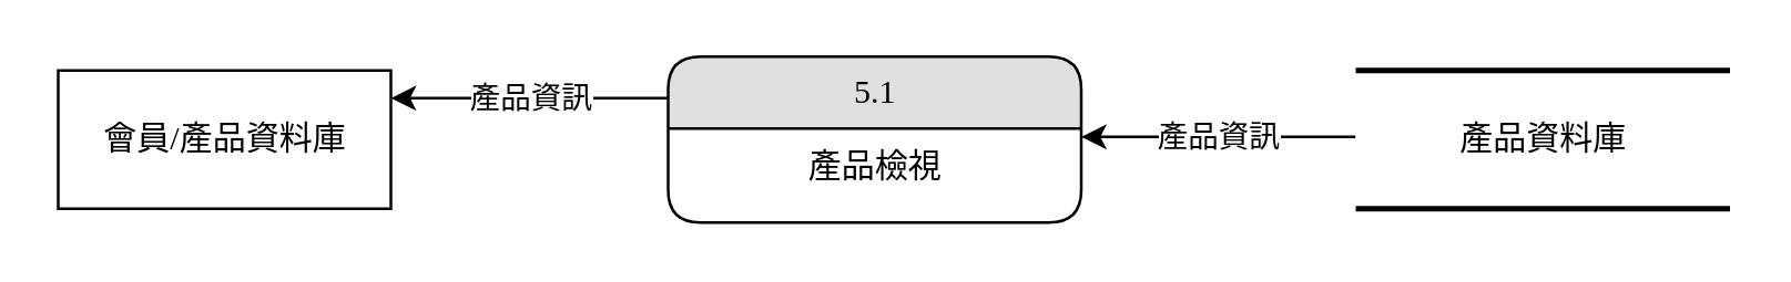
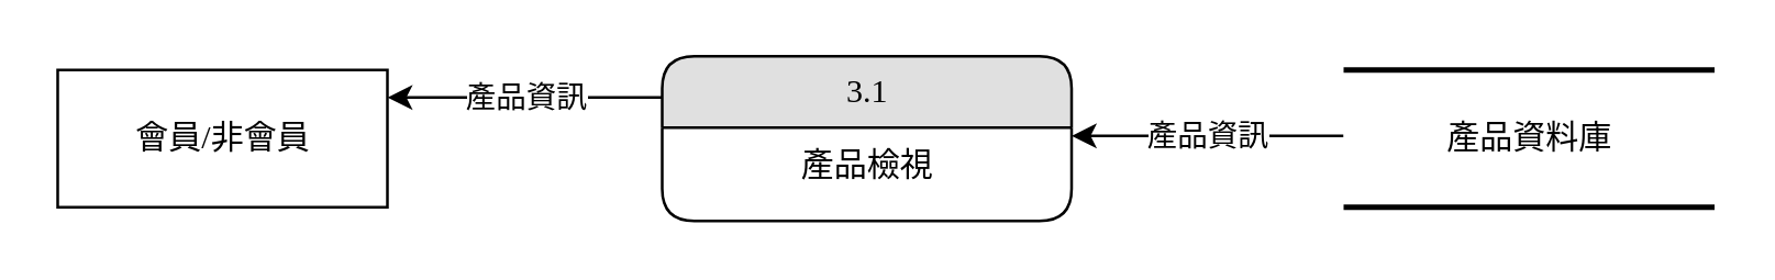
- <mxCell id="6" value="5.1" style="swimlane;html=1;fontStyle=0;childLayout=stackLayout;horizontal=1;startSize=26;horizontalStack=0;resizeParent=1;resizeLast=0;collapsible=1;marginBottom=0;swimlaneFillColor=#ffffff;align=center;rounded=1;shadow=0;comic=0;labelBackgroundColor=none;strokeWidth=1;fontFamily=Verdana;fontSize=12;fillColor=#E0E0E0;strokeColor=#000000;" parent="1" vertex="1"><mxGeometry x="240.5" y="20" width="149" height="60" as="geometry" /></mxCell>
+ <mxCell id="6" value="3.1" style="swimlane;html=1;fontStyle=0;childLayout=stackLayout;horizontal=1;startSize=26;horizontalStack=0;resizeParent=1;resizeLast=0;collapsible=1;marginBottom=0;swimlaneFillColor=#ffffff;align=center;rounded=1;shadow=0;comic=0;labelBackgroundColor=none;strokeWidth=1;fontFamily=Verdana;fontSize=12;fillColor=#E0E0E0;strokeColor=#000000;" parent="1" vertex="1"><mxGeometry x="240.5" y="20" width="149" height="60" as="geometry" /></mxCell>
- <mxCell id="2" value="會員/產品資料庫" style="whiteSpace=wrap;html=1;rounded=0;shadow=0;comic=0;labelBackgroundColor=none;strokeWidth=1;fontFamily=Verdana;fontSize=12;align=center;" parent="1" vertex="1"><mxGeometry x="20.5" y="25" width="120" height="50" as="geometry" /></mxCell>
+ <mxCell id="2" value="會員/非會員" style="whiteSpace=wrap;html=1;rounded=0;shadow=0;comic=0;labelBackgroundColor=none;strokeWidth=1;fontFamily=Verdana;fontSize=12;align=center;" parent="1" vertex="1"><mxGeometry x="20.5" y="25" width="120" height="50" as="geometry" /></mxCell>
